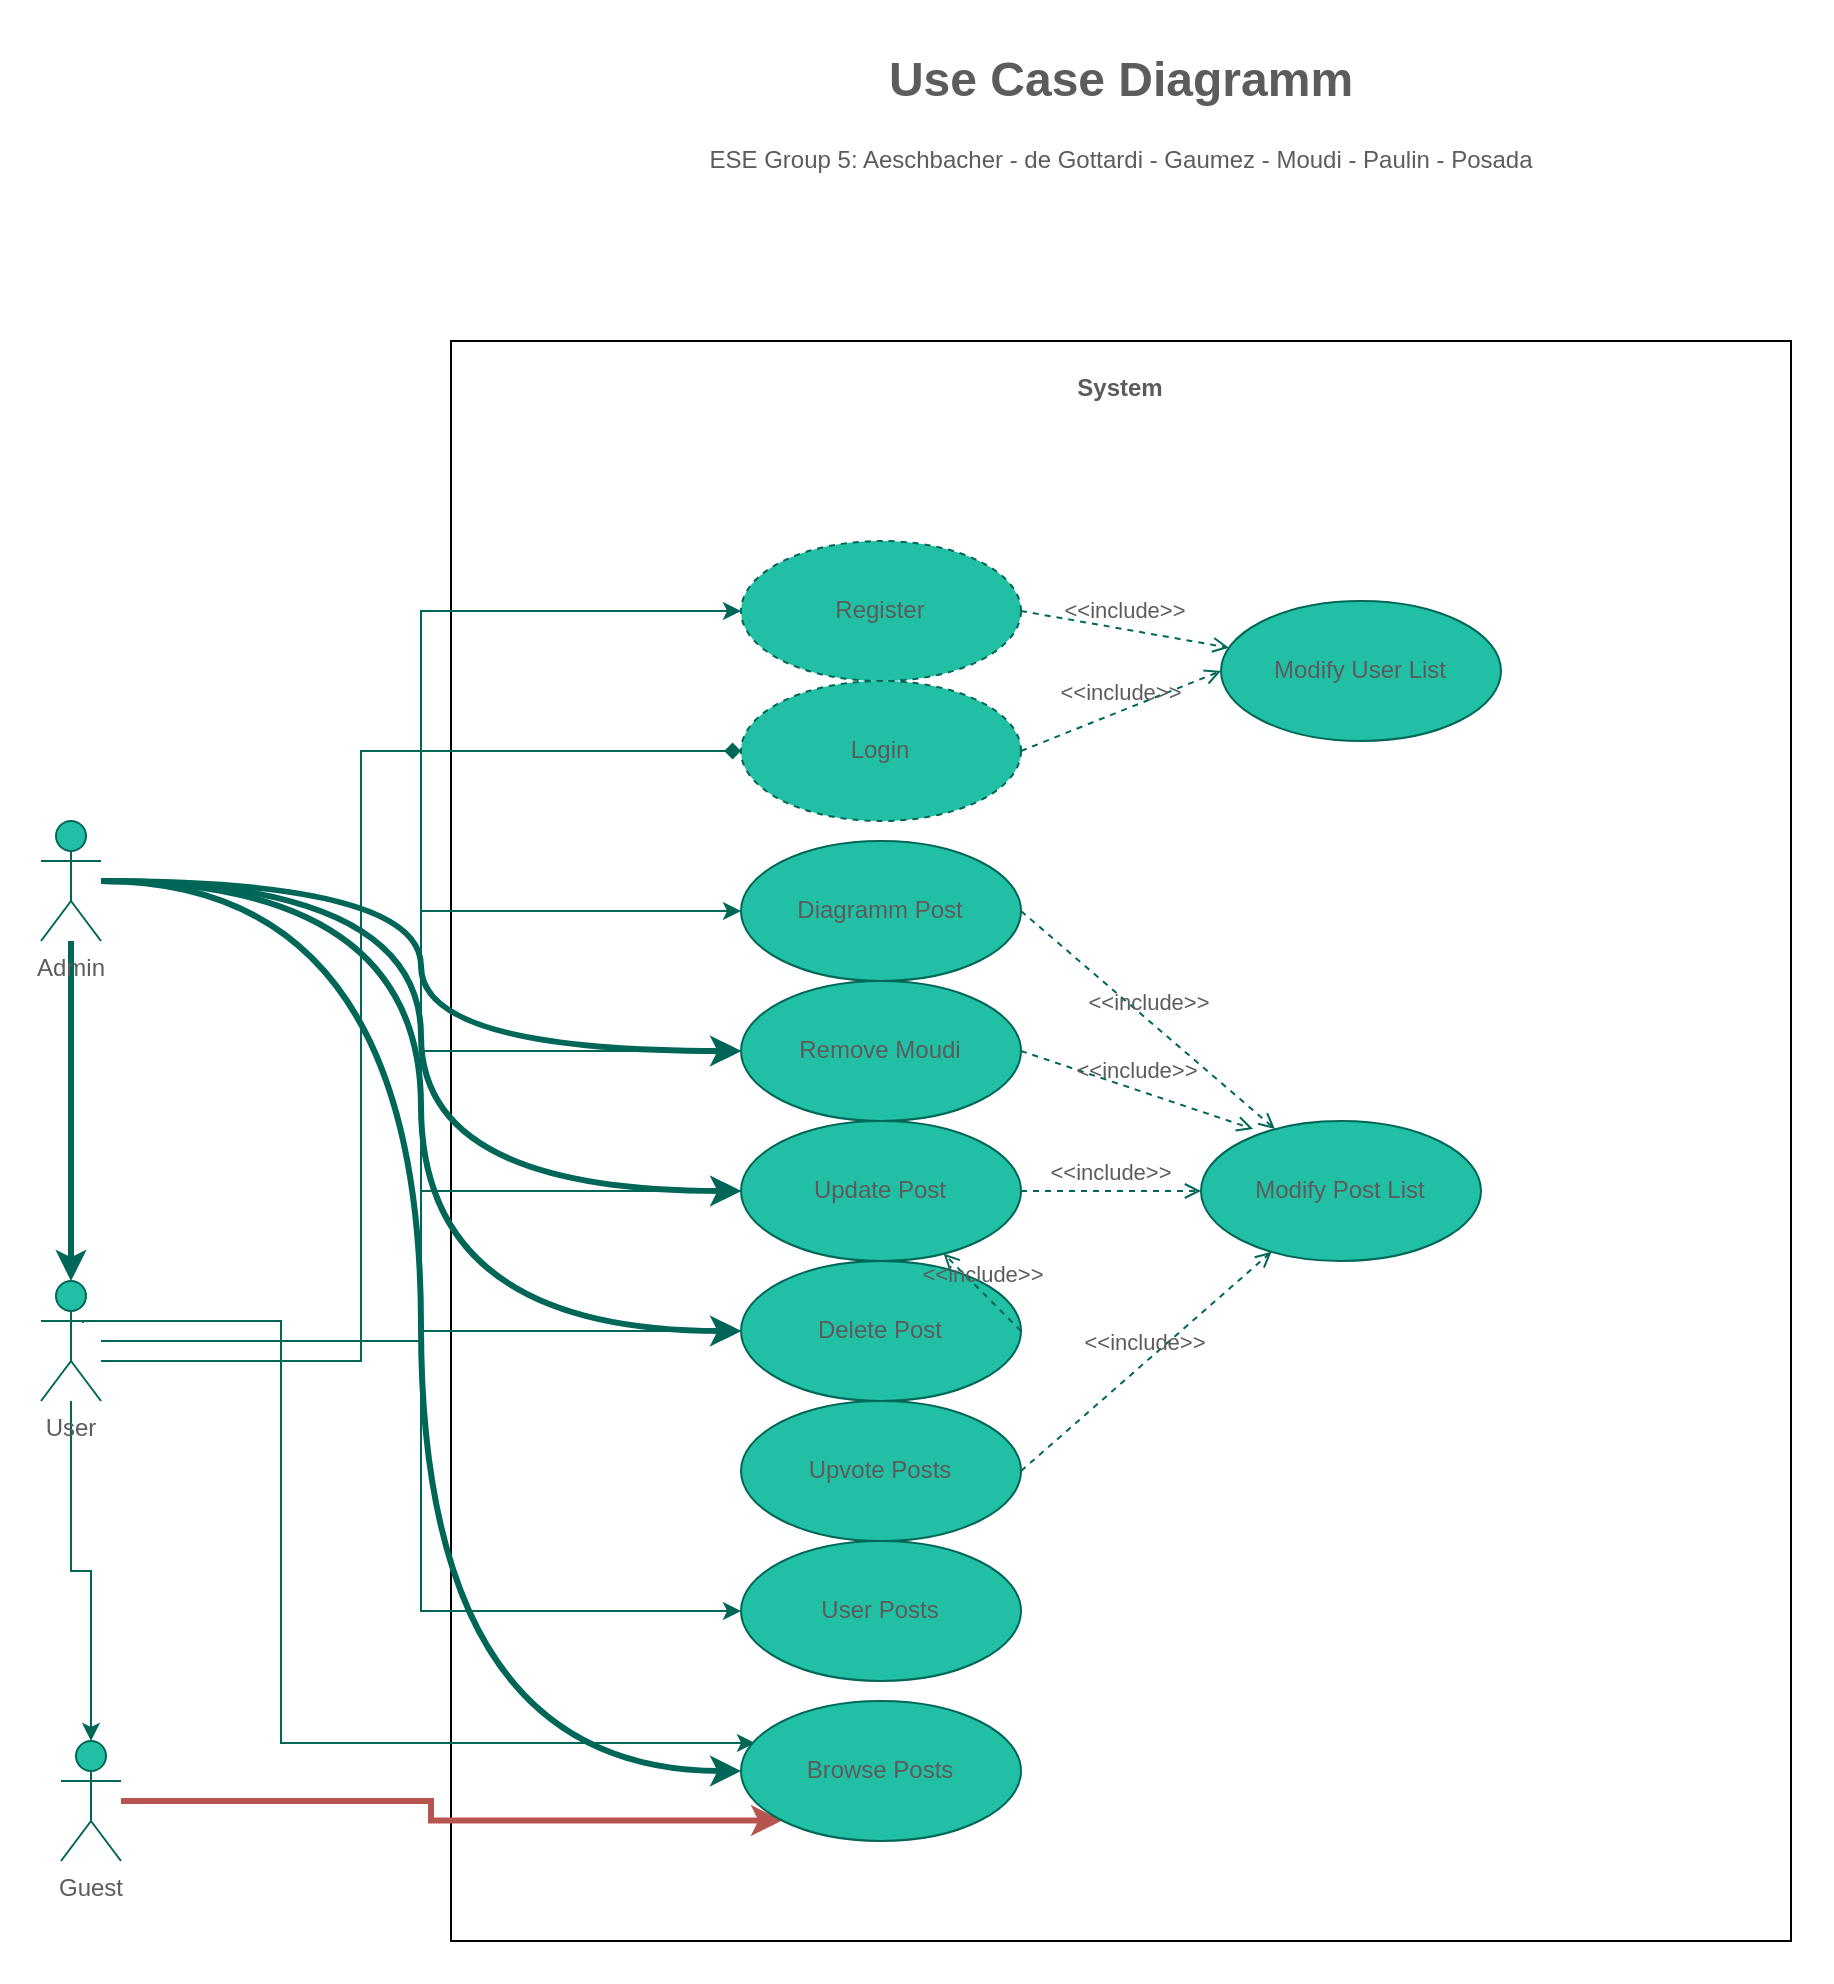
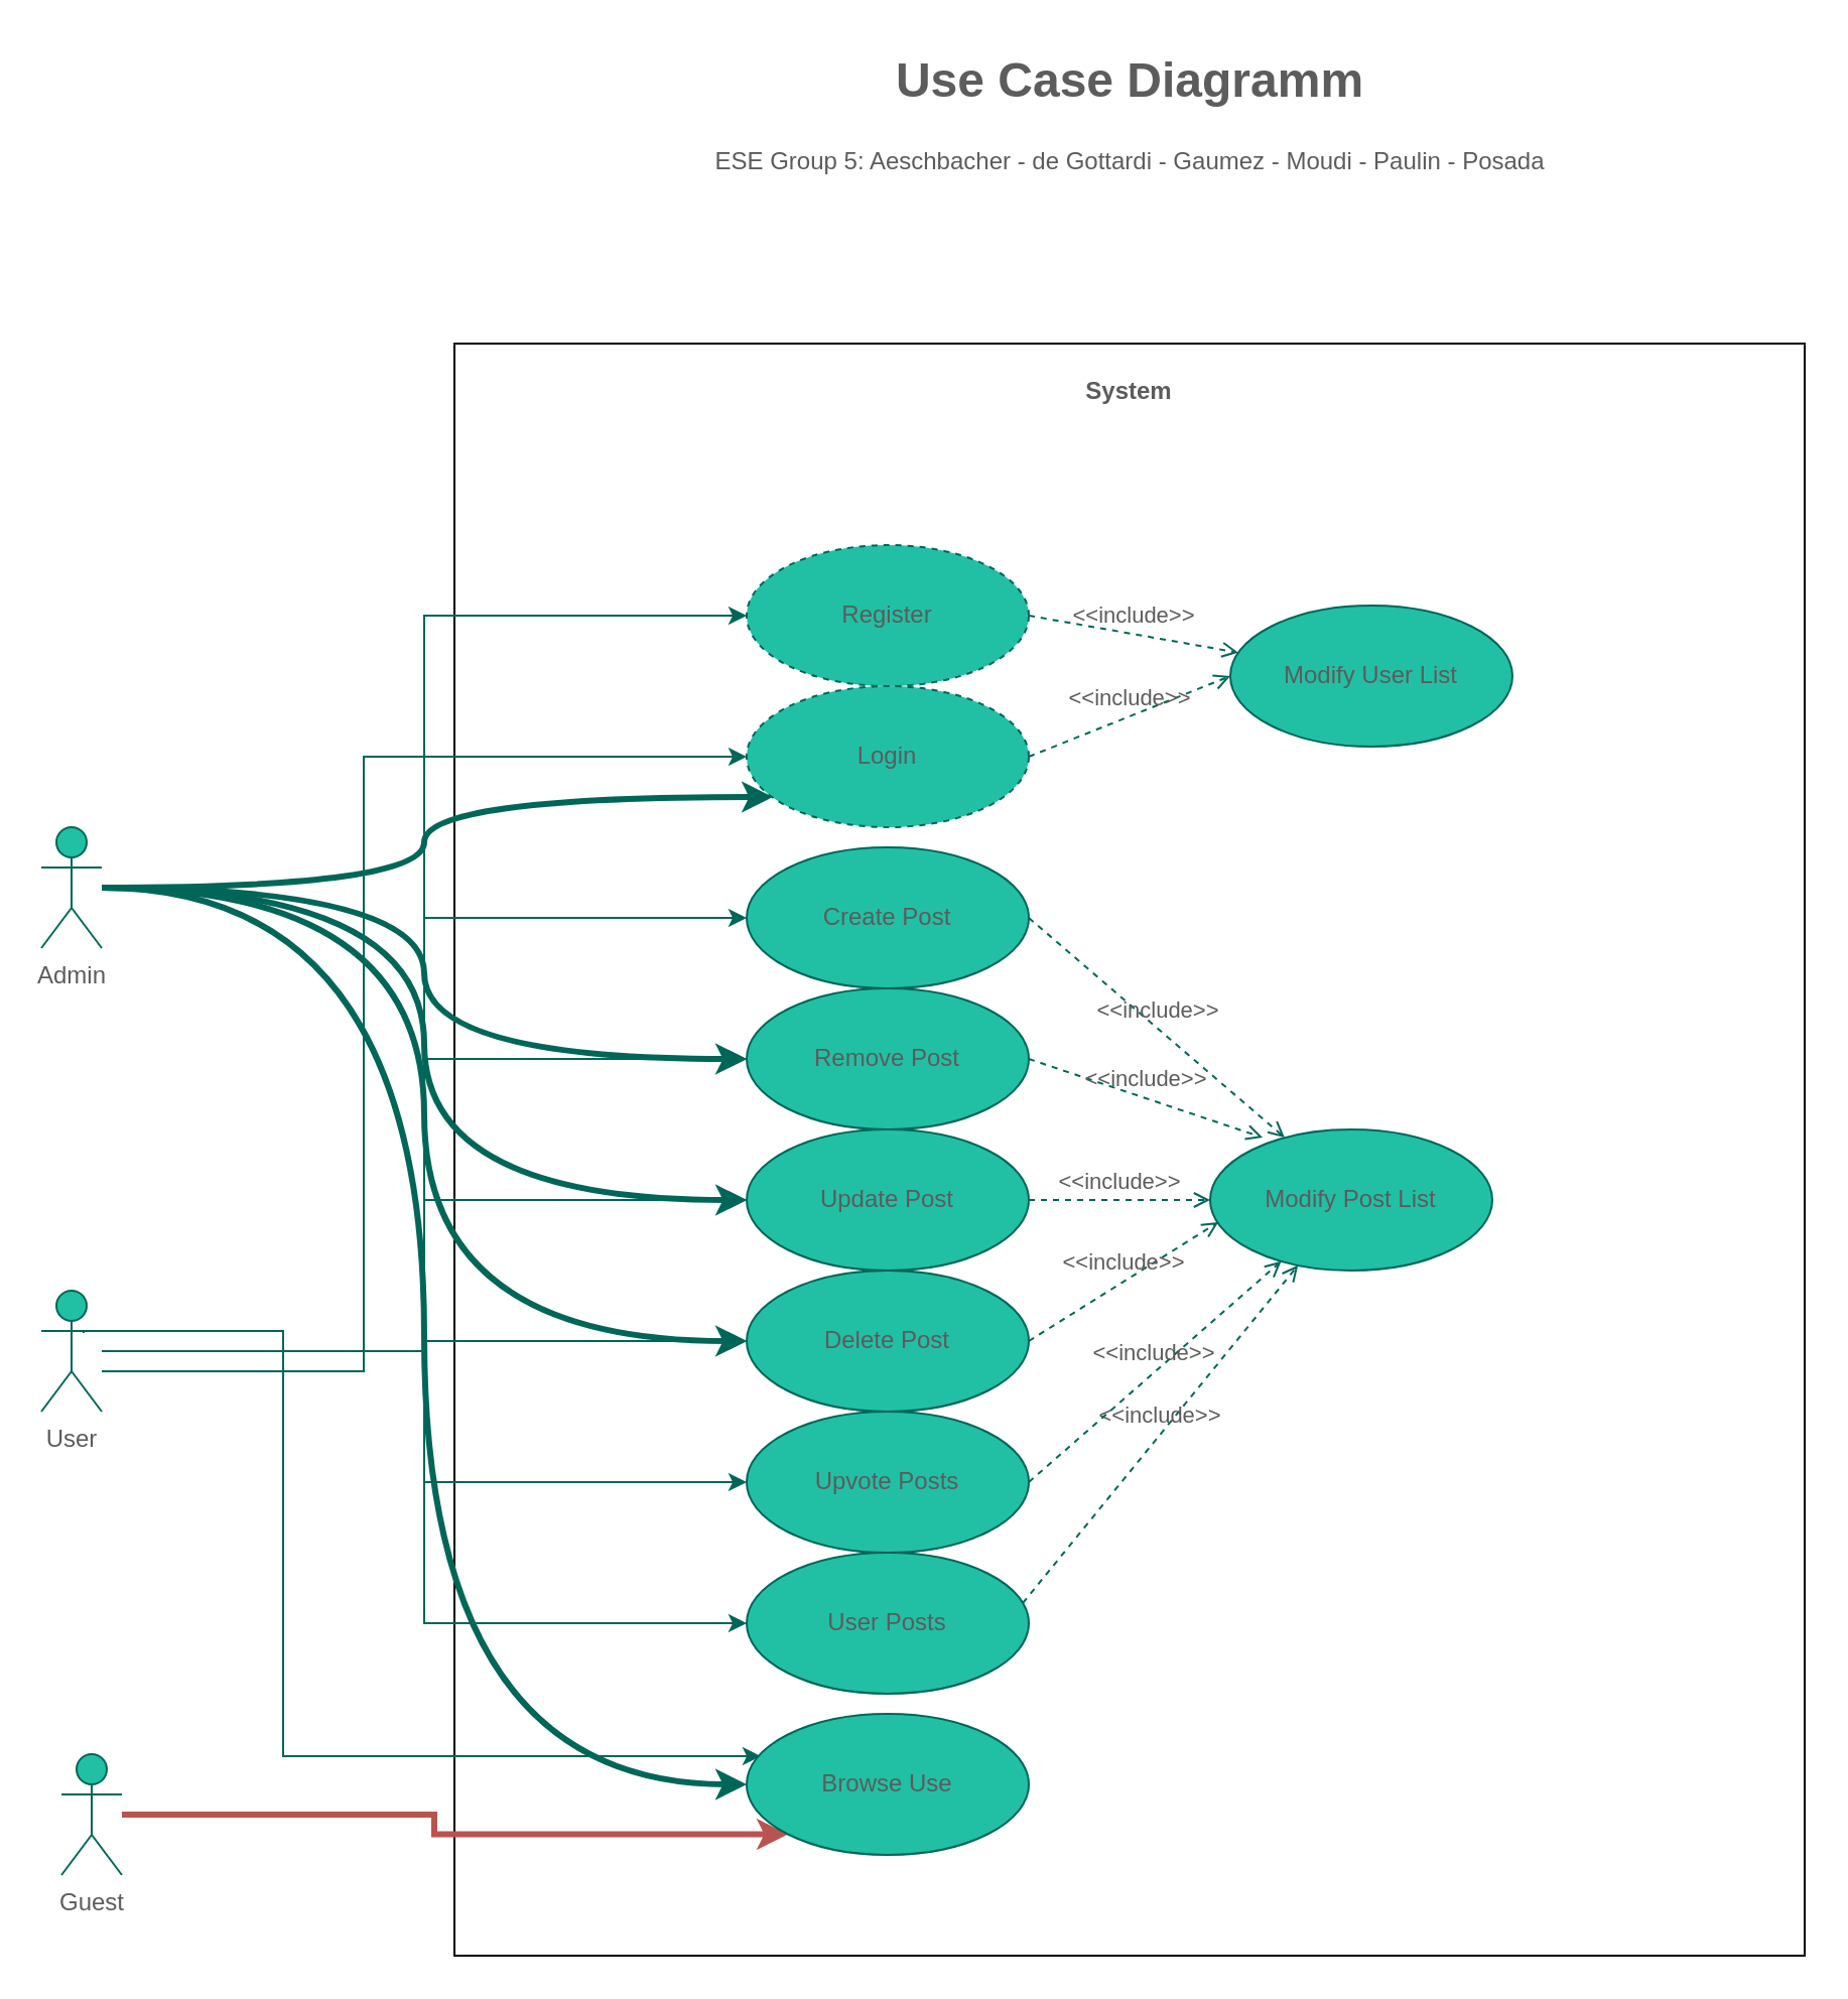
- <mxCell id="14" style="edgeStyle=orthogonalEdgeStyle;rounded=0;orthogonalLoop=1;jettySize=auto;html=1;entryX=0;entryY=0.5;entryDx=0;entryDy=0;fillColor=#21C0A5;strokeColor=#006658;fontColor=#5C5C5C;endArrow=diamond;" edge="1" parent="1" source="22" target="6"><mxGeometry relative="1" as="geometry"><Array as="points"><mxPoint x="180" y="680" /><mxPoint x="180" y="375" /></Array></mxGeometry></mxCell>
+ <mxCell id="14" style="edgeStyle=orthogonalEdgeStyle;rounded=0;orthogonalLoop=1;jettySize=auto;html=1;entryX=0;entryY=0.5;entryDx=0;entryDy=0;fillColor=#21C0A5;strokeColor=#006658;fontColor=#5C5C5C;" edge="1" parent="1" source="22" target="6"><mxGeometry relative="1" as="geometry"><Array as="points"><mxPoint x="180" y="680" /><mxPoint x="180" y="375" /></Array></mxGeometry></mxCell>
- <mxCell id="27" value="Diagramm Post" style="ellipse;whiteSpace=wrap;html=1;fillColor=#21C0A5;strokeColor=#006658;fontColor=#5C5C5C;" parent="1" vertex="1"><mxGeometry x="370" y="420" width="140" height="70" as="geometry" /></mxCell>
+ <mxCell id="27" value="Create Post" style="ellipse;whiteSpace=wrap;html=1;fillColor=#21C0A5;strokeColor=#006658;fontColor=#5C5C5C;" parent="1" vertex="1"><mxGeometry x="370" y="420" width="140" height="70" as="geometry" /></mxCell>
- <mxCell id="30" value="Remove Moudi" style="ellipse;whiteSpace=wrap;html=1;fillColor=#21C0A5;strokeColor=#006658;fontColor=#5C5C5C;" parent="1" vertex="1"><mxGeometry x="370" y="490" width="140" height="70" as="geometry" /></mxCell>
+ <mxCell id="30" value="Remove Post" style="ellipse;whiteSpace=wrap;html=1;fillColor=#21C0A5;strokeColor=#006658;fontColor=#5C5C5C;" parent="1" vertex="1"><mxGeometry x="370" y="490" width="140" height="70" as="geometry" /></mxCell>
- <mxCell id="7" style="edgeStyle=orthogonalEdgeStyle;orthogonalLoop=1;jettySize=auto;html=1;fillColor=#f8cecc;strokeColor=#006658;fontColor=#5C5C5C;curved=1;strokeWidth=3;" edge="1" parent="1" source="12" target="22"><mxGeometry relative="1" as="geometry" /></mxCell>
+ <mxCell id="7" style="edgeStyle=orthogonalEdgeStyle;orthogonalLoop=1;jettySize=auto;html=1;entryX=0.093;entryY=0.786;entryDx=0;entryDy=0;entryPerimeter=0;fillColor=#f8cecc;strokeColor=#006658;fontColor=#5C5C5C;curved=1;strokeWidth=3;" edge="1" parent="1" source="12" target="6"><mxGeometry relative="1" as="geometry" /></mxCell>
- <mxCell id="38" value="&amp;lt;&amp;lt;include&amp;gt;&amp;gt;" style="html=1;verticalAlign=bottom;labelBackgroundColor=none;endArrow=open;endFill=0;dashed=1;rounded=0;exitX=1;exitY=0.5;exitDx=0;exitDy=0;strokeColor=#006658;fontColor=#5C5C5C;" edge="1" parent="1" source="29" target="28"><mxGeometry width="160" relative="1" as="geometry"><mxPoint x="560" y="620" as="sourcePoint" /><mxPoint x="630" y="580" as="targetPoint" /></mxGeometry></mxCell>
+ <mxCell id="38" value="&amp;lt;&amp;lt;include&amp;gt;&amp;gt;" style="html=1;verticalAlign=bottom;labelBackgroundColor=none;endArrow=open;endFill=0;dashed=1;rounded=0;exitX=1;exitY=0.5;exitDx=0;exitDy=0;entryX=0.029;entryY=0.657;entryDx=0;entryDy=0;entryPerimeter=0;strokeColor=#006658;fontColor=#5C5C5C;" edge="1" parent="1" source="29" target="33"><mxGeometry width="160" relative="1" as="geometry"><mxPoint x="560" y="620" as="sourcePoint" /><mxPoint x="630" y="580" as="targetPoint" /></mxGeometry></mxCell>
+ <mxCell id="36" value="&amp;lt;&amp;lt;include&amp;gt;&amp;gt;" style="html=1;verticalAlign=bottom;labelBackgroundColor=none;endArrow=open;endFill=0;dashed=1;rounded=0;exitX=0.979;exitY=0.357;exitDx=0;exitDy=0;exitPerimeter=0;strokeColor=#006658;fontColor=#5C5C5C;" edge="1" parent="1" source="32" target="33"><mxGeometry width="160" relative="1" as="geometry"><mxPoint x="510" y="810" as="sourcePoint" /><mxPoint x="670" y="810" as="targetPoint" /></mxGeometry></mxCell>
- <mxCell id="18" style="edgeStyle=orthogonalEdgeStyle;rounded=0;orthogonalLoop=1;jettySize=auto;html=1;fillColor=#21C0A5;strokeColor=#006658;fontColor=#5C5C5C;" edge="1" parent="1" source="22" target="24"><mxGeometry relative="1" as="geometry" /></mxCell>
+ <mxCell id="18" style="edgeStyle=orthogonalEdgeStyle;rounded=0;orthogonalLoop=1;jettySize=auto;html=1;fillColor=#21C0A5;strokeColor=#006658;fontColor=#5C5C5C;" edge="1" parent="1" source="22" target="31"><mxGeometry relative="1" as="geometry" /></mxCell>
- <mxCell id="26" value="Browse Posts" style="ellipse;whiteSpace=wrap;html=1;fillColor=#21C0A5;strokeColor=#006658;fontColor=#5C5C5C;" parent="1" vertex="1"><mxGeometry x="370" y="850" width="140" height="70" as="geometry" /></mxCell>
+ <mxCell id="26" value="Browse Use" style="ellipse;whiteSpace=wrap;html=1;fillColor=#21C0A5;strokeColor=#006658;fontColor=#5C5C5C;" parent="1" vertex="1"><mxGeometry x="370" y="850" width="140" height="70" as="geometry" /></mxCell>
